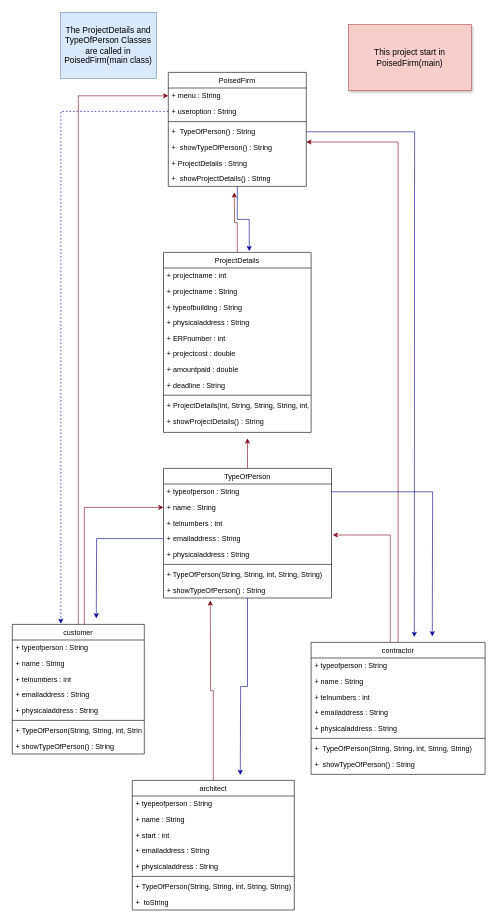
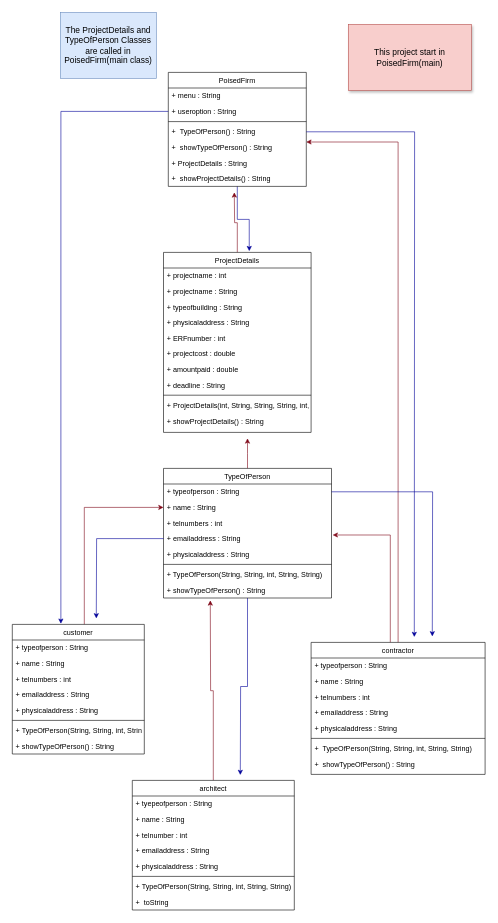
- <mxCell id="3" style="edgeStyle=orthogonalEdgeStyle;rounded=0;orthogonalLoop=1;jettySize=auto;html=1;shadow=0;strokeColor=#800A1A;" edge="1" parent="1" source="4" target="49"><mxGeometry relative="1" as="geometry" /></mxCell>
- <mxCell id="70" style="edgeStyle=orthogonalEdgeStyle;rounded=0;orthogonalLoop=1;jettySize=auto;html=1;entryX=0.368;entryY=-0.005;entryDx=0;entryDy=0;entryPerimeter=0;shadow=0;strokeColor=#000099;dashed=1;" edge="1" parent="1" source="50" target="4"><mxGeometry relative="1" as="geometry" /></mxCell>
+ <mxCell id="70" style="edgeStyle=orthogonalEdgeStyle;rounded=0;orthogonalLoop=1;jettySize=auto;html=1;entryX=0.368;entryY=-0.005;entryDx=0;entryDy=0;entryPerimeter=0;shadow=0;strokeColor=#000099;" edge="1" parent="1" source="50" target="4"><mxGeometry relative="1" as="geometry" /></mxCell>
- <mxCell id="17" value="+ start : int" style="text;align=left;verticalAlign=top;spacingLeft=4;spacingRight=4;overflow=hidden;rotatable=0;points=[[0,0.5],[1,0.5]];portConstraint=eastwest;rounded=0;shadow=0;html=0;" parent="14" vertex="1"><mxGeometry y="78" width="270" height="26" as="geometry" /></mxCell>
+ <mxCell id="17" value="+ telnumber : int" style="text;align=left;verticalAlign=top;spacingLeft=4;spacingRight=4;overflow=hidden;rotatable=0;points=[[0,0.5],[1,0.5]];portConstraint=eastwest;rounded=0;shadow=0;html=0;" parent="14" vertex="1"><mxGeometry y="78" width="270" height="26" as="geometry" /></mxCell>
